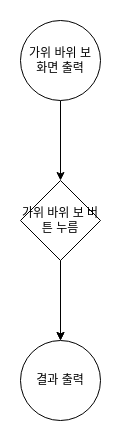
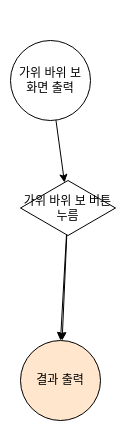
- <mxCell id="3" value="가위 바위 보&lt;br&gt;화면 출력" style="ellipse;whiteSpace=wrap;html=1;" vertex="1" parent="1"><mxGeometry x="20" y="20" width="80" height="80" as="geometry" /></mxCell>
+ <mxCell id="3" value="가위 바위 보&lt;br&gt;화면 출력" style="ellipse;whiteSpace=wrap;html=1;" vertex="1" parent="1"><mxGeometry x="10" y="40" width="80" height="80" as="geometry" /></mxCell>
- <mxCell id="6" value="가위 바위 보 버튼 누름" style="rhombus;whiteSpace=wrap;html=1;" vertex="1" parent="1"><mxGeometry x="20" y="180" width="80" height="80" as="geometry" /></mxCell>
+ <mxCell id="6" value="가위 바위 보 버튼 누름" style="rhombus;whiteSpace=wrap;html=1;" vertex="1" parent="1"><mxGeometry x="20" y="180" width="95" height="55" as="geometry" /></mxCell>
- <mxCell id="7" value="결과 출력" style="ellipse;whiteSpace=wrap;html=1;" vertex="1" parent="1"><mxGeometry x="20" y="340" width="80" height="80" as="geometry" /></mxCell>
+ <mxCell id="7" value="결과 출력" style="ellipse;whiteSpace=wrap;html=1;fillColor=#ffe6cc;" vertex="1" parent="1"><mxGeometry x="20" y="340" width="80" height="80" as="geometry" /></mxCell>
